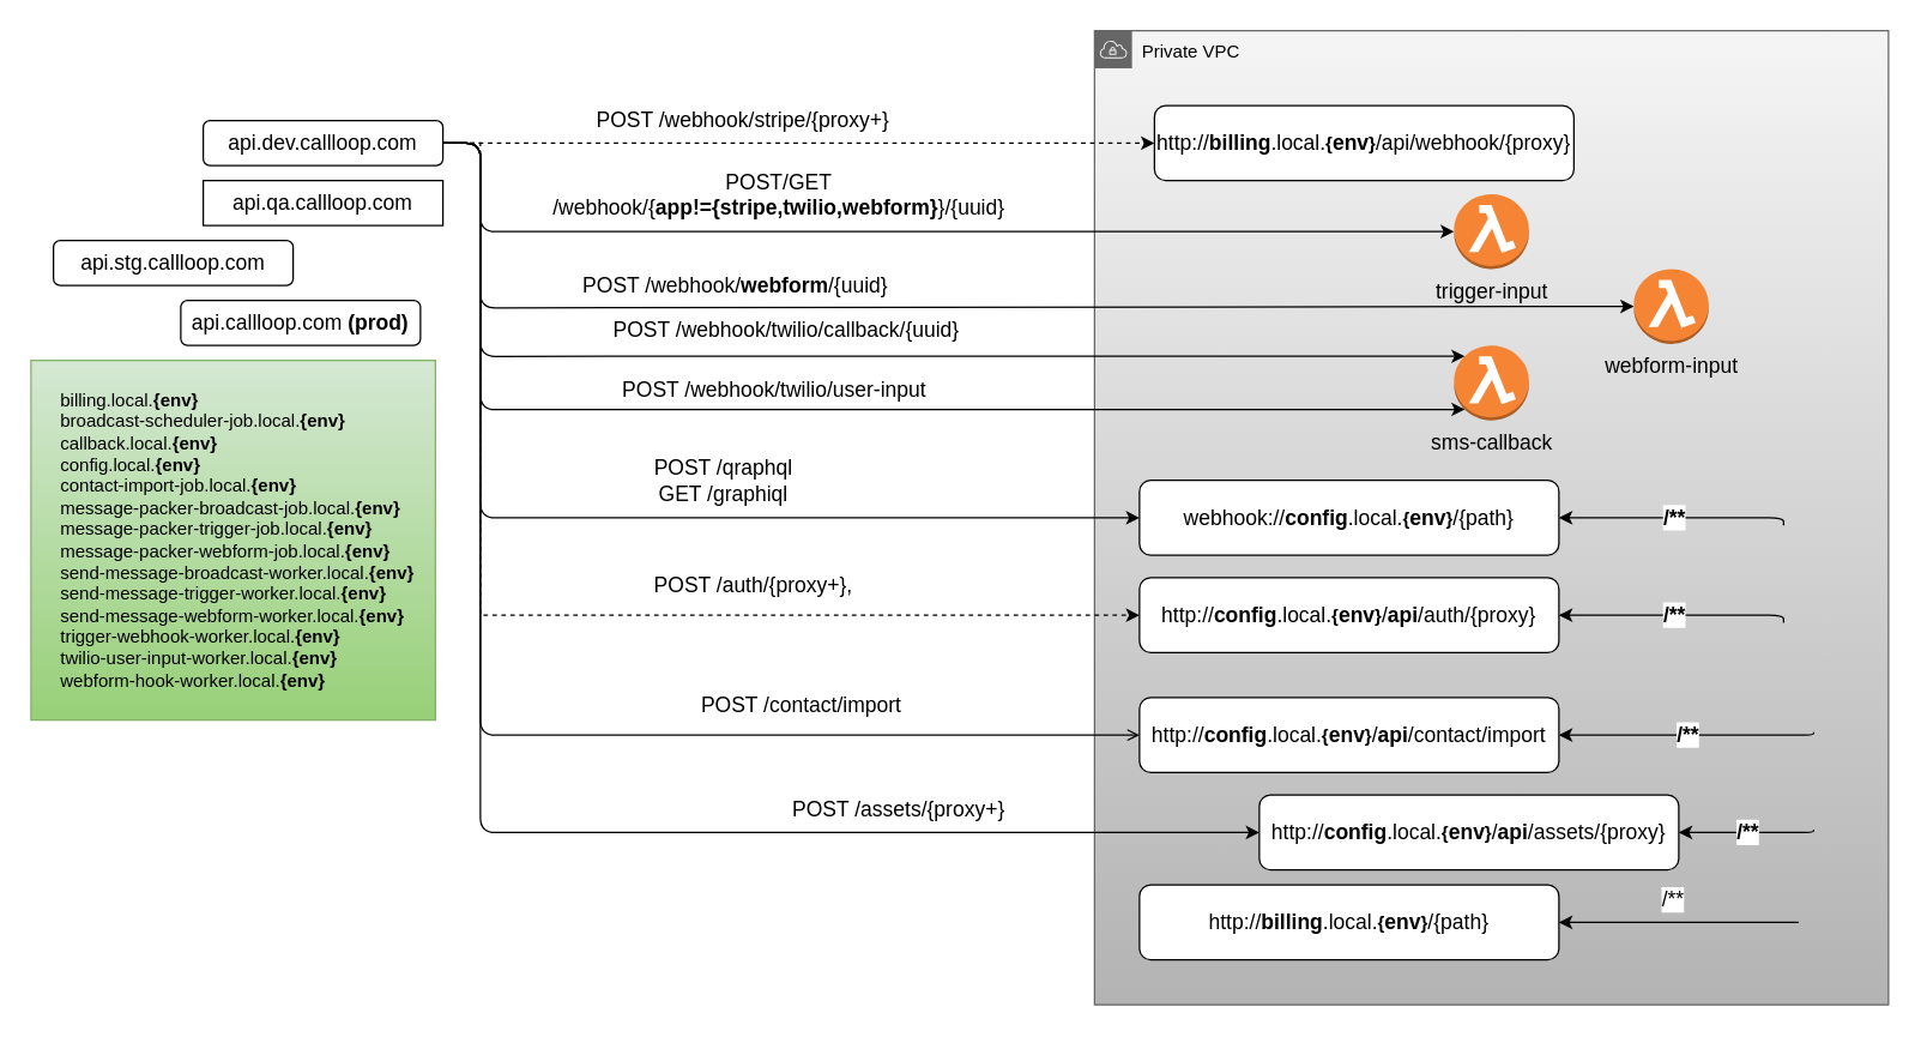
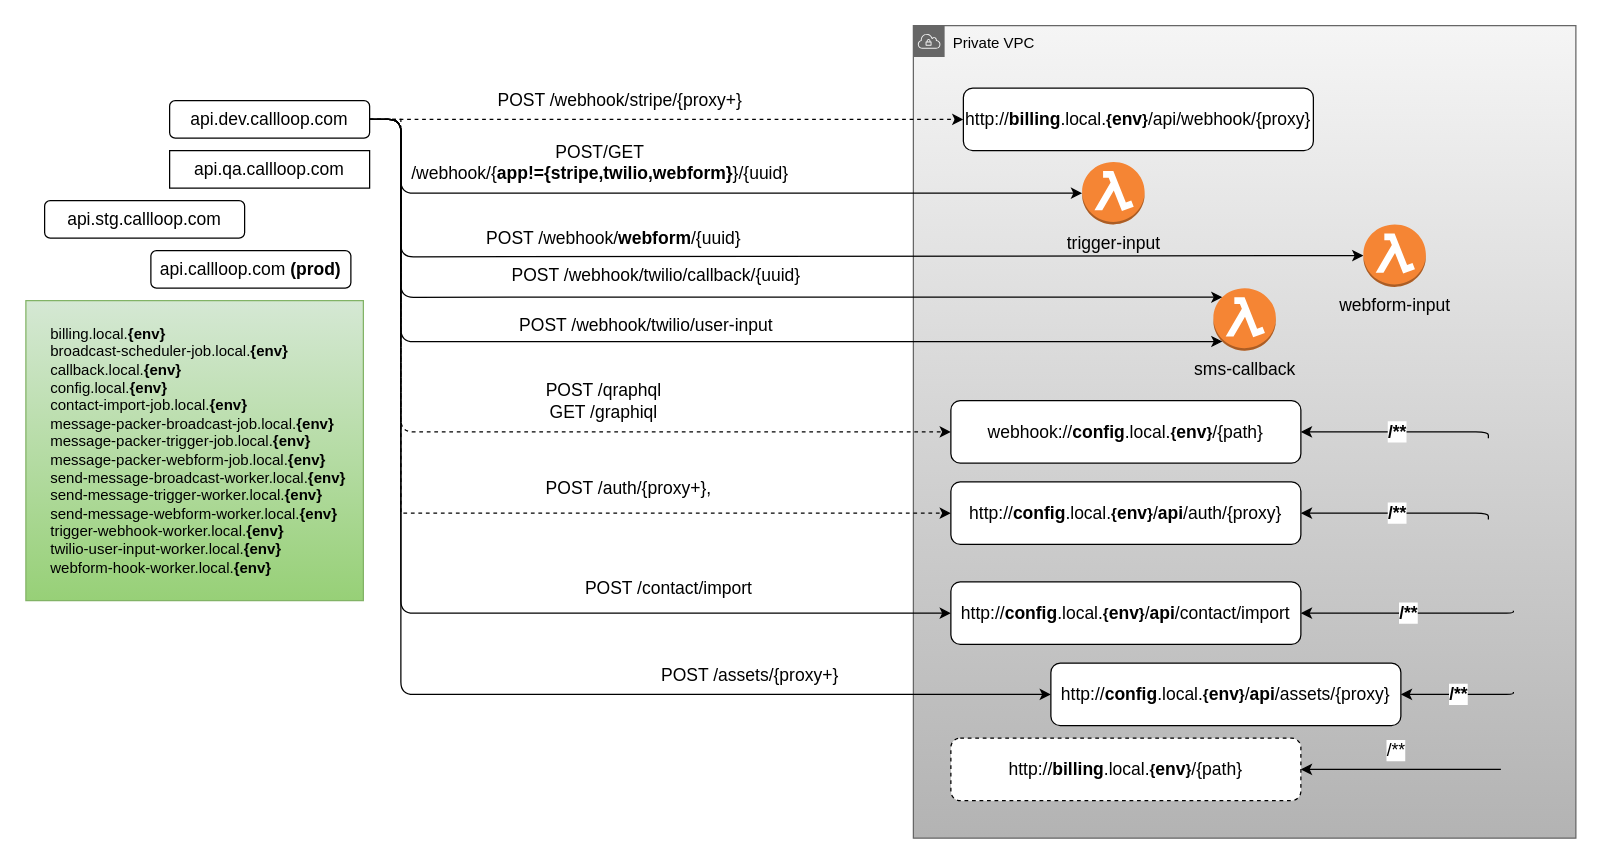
- <mxCell id="18" value="trigger-input" style="outlineConnect=0;dashed=0;verticalLabelPosition=bottom;verticalAlign=top;align=center;html=1;shape=mxgraph.aws3.lambda_function;fillColor=#F58534;gradientColor=none;fontSize=14;" vertex="1" parent="1"><mxGeometry x="970" y="129" width="50" height="50" as="geometry" /></mxCell>
+ <mxCell id="18" value="trigger-input" style="outlineConnect=0;dashed=0;verticalLabelPosition=bottom;verticalAlign=top;align=center;html=1;shape=mxgraph.aws3.lambda_function;fillColor=#F58534;gradientColor=none;fontSize=14;" vertex="1" parent="1"><mxGeometry x="865" y="129" width="50" height="50" as="geometry" /></mxCell>
- <mxCell id="6" value="POST /qraphql&lt;br&gt;GET /graphiql" style="edgeStyle=orthogonalEdgeStyle;rounded=1;orthogonalLoop=1;jettySize=auto;html=1;exitX=1;exitY=0.5;exitDx=0;exitDy=0;entryX=0;entryY=0.5;entryDx=0;entryDy=0;fontSize=14;align=center;spacingLeft=0;verticalAlign=middle;horizontal=1;" edge="1" parent="1" source="12" target="21"><mxGeometry x="0.222" y="25" relative="1" as="geometry"><Array as="points"><mxPoint x="320" y="95" /><mxPoint x="320" y="345" /></Array><mxPoint as="offset" /></mxGeometry></mxCell>
+ <mxCell id="6" value="POST /qraphql&lt;br&gt;GET /graphiql" style="edgeStyle=orthogonalEdgeStyle;rounded=1;orthogonalLoop=1;jettySize=auto;html=1;exitX=1;exitY=0.5;exitDx=0;exitDy=0;entryX=0;entryY=0.5;entryDx=0;entryDy=0;fontSize=14;align=center;spacingLeft=0;verticalAlign=middle;horizontal=1;dashed=1;" edge="1" parent="1" source="12" target="21"><mxGeometry x="0.222" y="25" relative="1" as="geometry"><Array as="points"><mxPoint x="320" y="95" /><mxPoint x="320" y="345" /></Array><mxPoint as="offset" /></mxGeometry></mxCell>
- <mxCell id="9" value="POST /contact/import" style="edgeStyle=orthogonalEdgeStyle;rounded=1;orthogonalLoop=1;jettySize=auto;html=1;exitX=1;exitY=0.5;exitDx=0;exitDy=0;entryX=0;entryY=0.5;entryDx=0;entryDy=0;fontSize=14;align=center;spacingLeft=0;verticalAlign=middle;horizontal=1;endArrow=open;" edge="1" parent="1" source="12" target="26"><mxGeometry x="0.474" y="20" relative="1" as="geometry"><Array as="points"><mxPoint x="320" y="95" /><mxPoint x="320" y="490" /></Array><mxPoint as="offset" /></mxGeometry></mxCell>
+ <mxCell id="9" value="POST /contact/import" style="edgeStyle=orthogonalEdgeStyle;rounded=1;orthogonalLoop=1;jettySize=auto;html=1;exitX=1;exitY=0.5;exitDx=0;exitDy=0;entryX=0;entryY=0.5;entryDx=0;entryDy=0;fontSize=14;align=center;spacingLeft=0;verticalAlign=middle;horizontal=1;" edge="1" parent="1" source="12" target="26"><mxGeometry x="0.474" y="20" relative="1" as="geometry"><Array as="points"><mxPoint x="320" y="95" /><mxPoint x="320" y="490" /></Array><mxPoint as="offset" /></mxGeometry></mxCell>
- <mxCell id="22" value="http://&lt;b&gt;billing&lt;/b&gt;.local.&lt;b style=&quot;font-size: 12px; text-align: left;&quot;&gt;{&lt;/b&gt;&lt;b style=&quot;text-align: left;&quot;&gt;env&lt;/b&gt;&lt;b style=&quot;font-size: 12px; text-align: left;&quot;&gt;}&lt;/b&gt;/{path}" style="rounded=1;whiteSpace=wrap;html=1;fontSize=14;" vertex="1" parent="1"><mxGeometry x="760" y="590" width="280" height="50" as="geometry" /></mxCell>
+ <mxCell id="22" value="http://&lt;b&gt;billing&lt;/b&gt;.local.&lt;b style=&quot;font-size: 12px; text-align: left;&quot;&gt;{&lt;/b&gt;&lt;b style=&quot;text-align: left;&quot;&gt;env&lt;/b&gt;&lt;b style=&quot;font-size: 12px; text-align: left;&quot;&gt;}&lt;/b&gt;/{path}" style="rounded=1;whiteSpace=wrap;html=1;fontSize=14;dashed=1;" vertex="1" parent="1"><mxGeometry x="760" y="590" width="280" height="50" as="geometry" /></mxCell>
